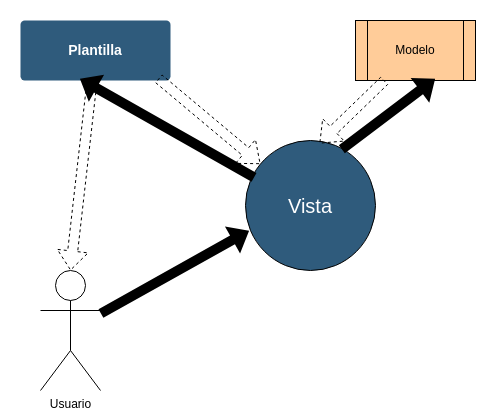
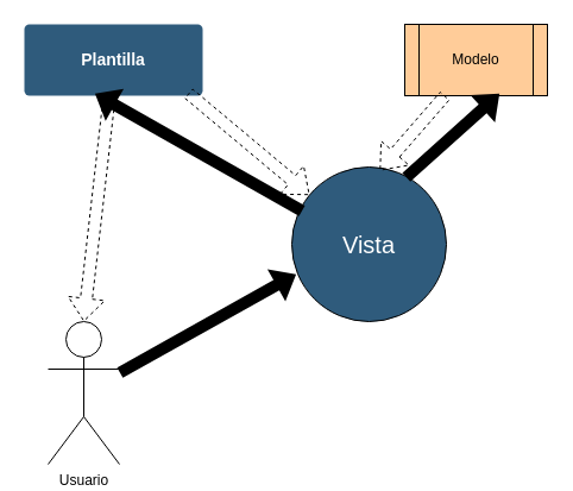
- <mxCell id="5" value="Modelo" style="shape=process;whiteSpace=wrap;html=1;backgroundOutline=1;fillColor=#FFCC99;" vertex="1" parent="1"><mxGeometry x="355" y="20" width="120" height="60" as="geometry" /></mxCell>
+ <mxCell id="5" value="Modelo" style="shape=process;whiteSpace=wrap;html=1;backgroundOutline=1;fillColor=#FFCC99;" vertex="1" parent="1"><mxGeometry x="340" y="20" width="120" height="60" as="geometry" /></mxCell>
